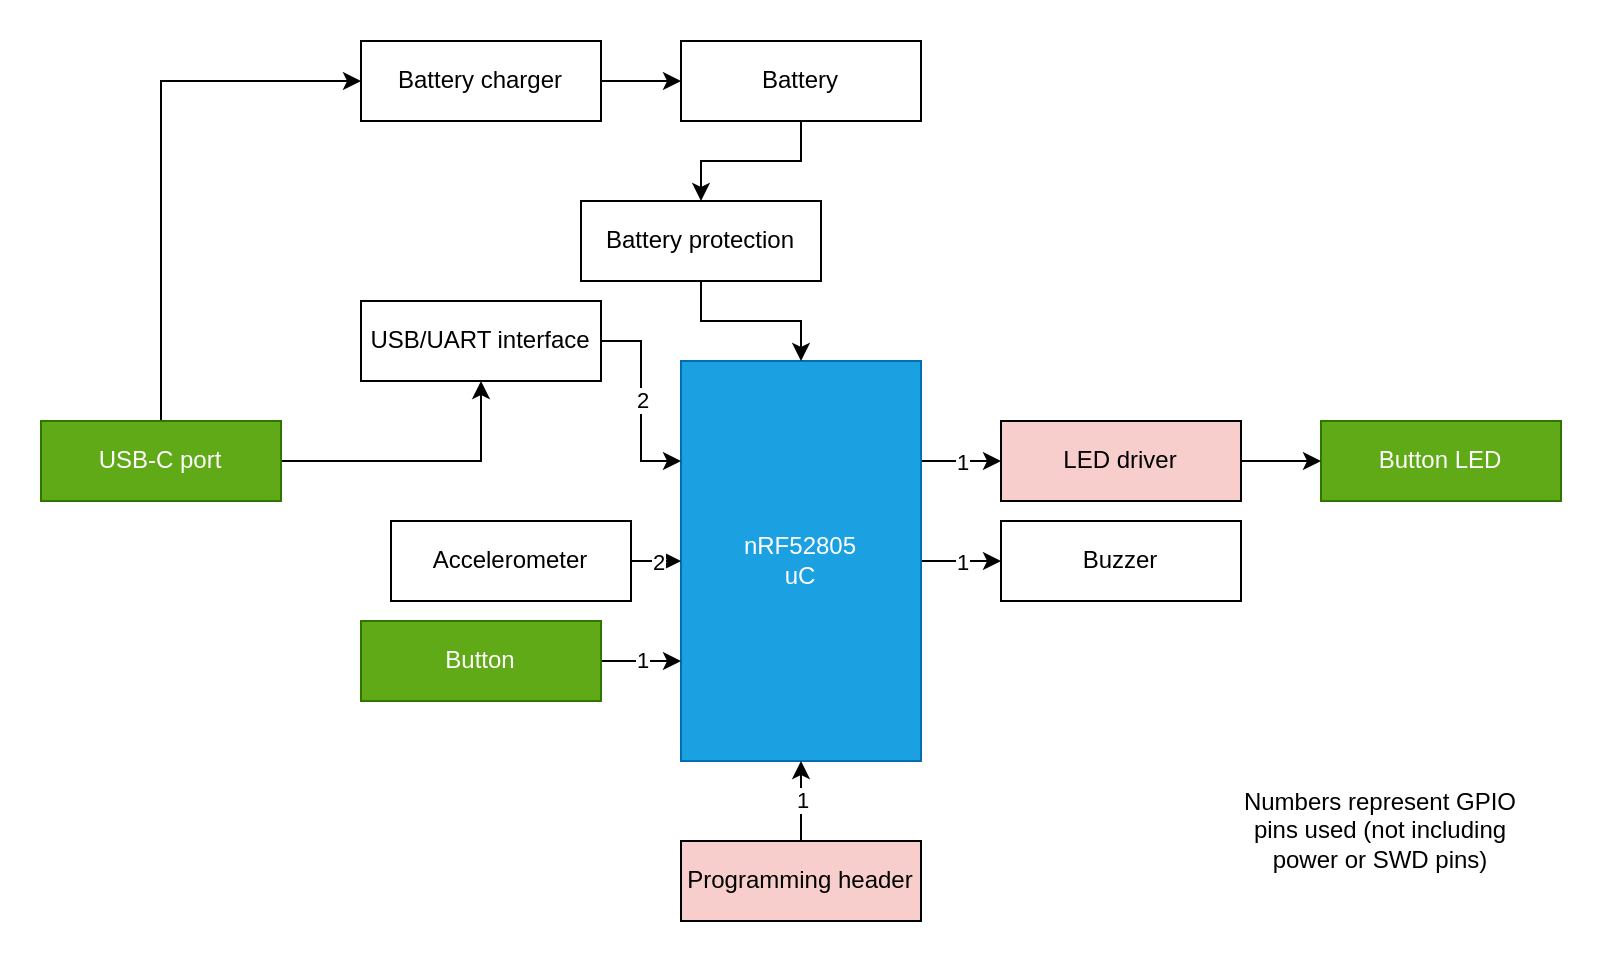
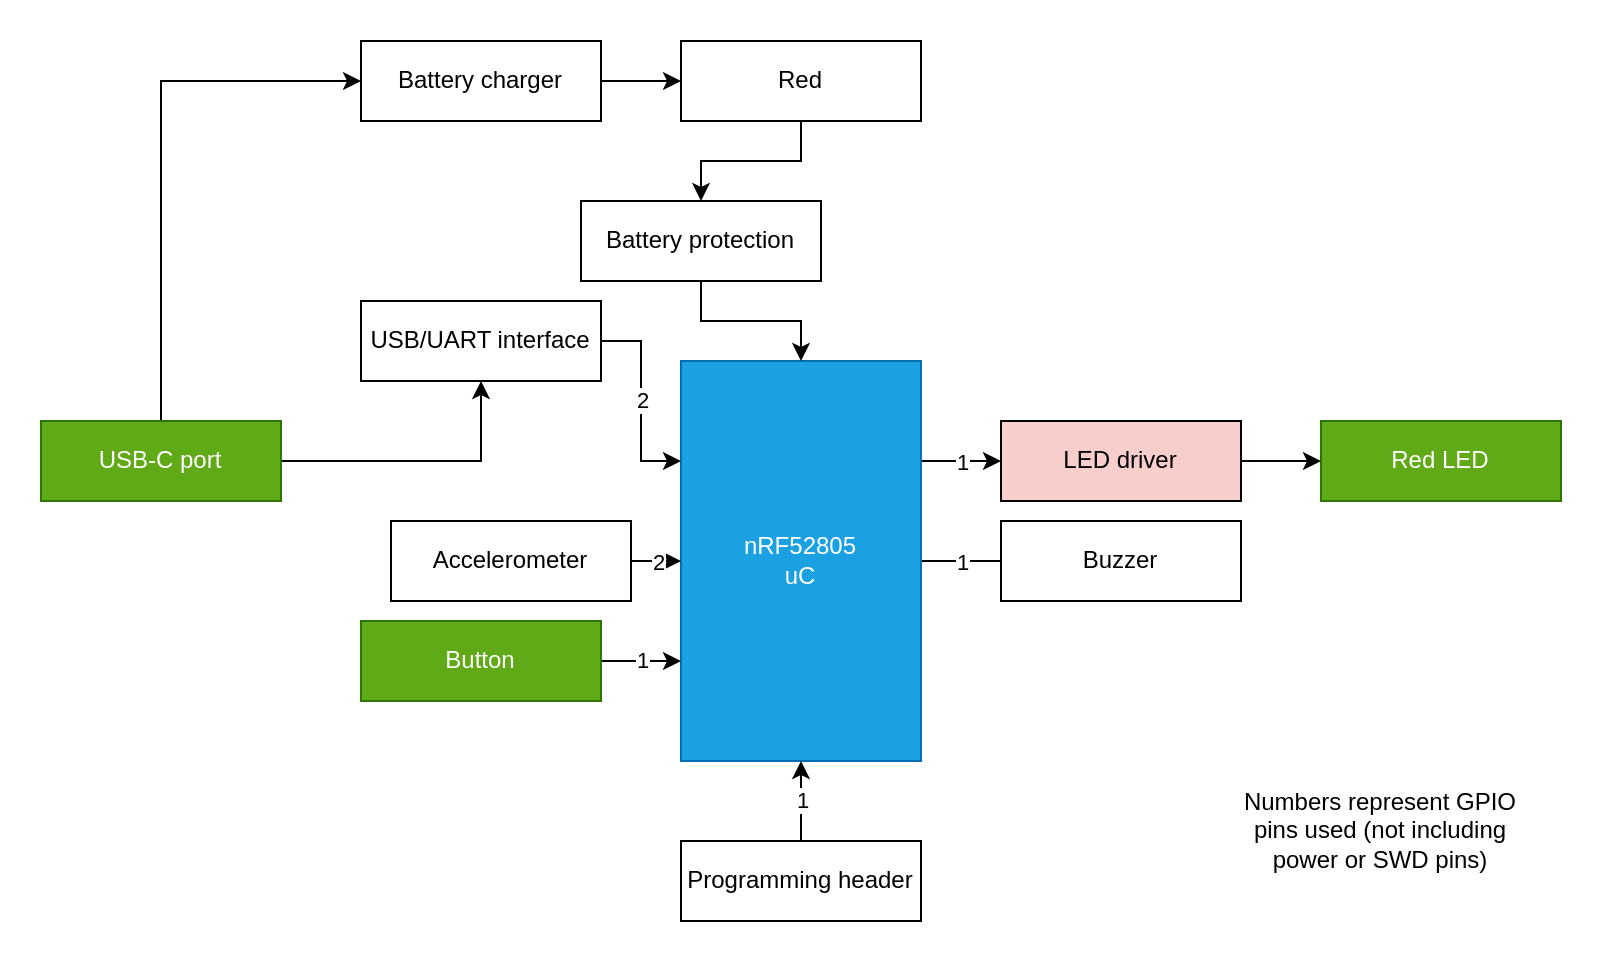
- <mxCell id="13" value="Battery" style="rounded=0;whiteSpace=wrap;html=1;" vertex="1" parent="1"><mxGeometry x="340" y="20" width="120" height="40" as="geometry" /></mxCell>
+ <mxCell id="13" value="Red" style="rounded=0;whiteSpace=wrap;html=1;" vertex="1" parent="1"><mxGeometry x="340" y="20" width="120" height="40" as="geometry" /></mxCell>
- <mxCell id="7" value="Button LED" style="rounded=0;whiteSpace=wrap;html=1;fillColor=#60a917;fontColor=#ffffff;strokeColor=#2D7600;" vertex="1" parent="1"><mxGeometry x="660" y="210" width="120" height="40" as="geometry" /></mxCell>
+ <mxCell id="7" value="Red LED" style="rounded=0;whiteSpace=wrap;html=1;fillColor=#60a917;fontColor=#ffffff;strokeColor=#2D7600;" vertex="1" parent="1"><mxGeometry x="660" y="210" width="120" height="40" as="geometry" /></mxCell>
- <mxCell id="4" value="" style="edgeStyle=orthogonalEdgeStyle;rounded=0;orthogonalLoop=1;jettySize=auto;html=1;" edge="1" parent="1" source="6" target="11"><mxGeometry relative="1" as="geometry" /></mxCell>
+ <mxCell id="4" value="" style="edgeStyle=orthogonalEdgeStyle;rounded=0;orthogonalLoop=1;jettySize=auto;html=1;endArrow=none;" edge="1" parent="1" source="6" target="11"><mxGeometry relative="1" as="geometry" /></mxCell>
- <mxCell id="21" value="Programming header" style="rounded=0;whiteSpace=wrap;html=1;fillColor=#f8cecc;" vertex="1" parent="1"><mxGeometry x="340" y="420" width="120" height="40" as="geometry" /></mxCell>
+ <mxCell id="21" value="Programming header" style="rounded=0;whiteSpace=wrap;html=1;" vertex="1" parent="1"><mxGeometry x="340" y="420" width="120" height="40" as="geometry" /></mxCell>
